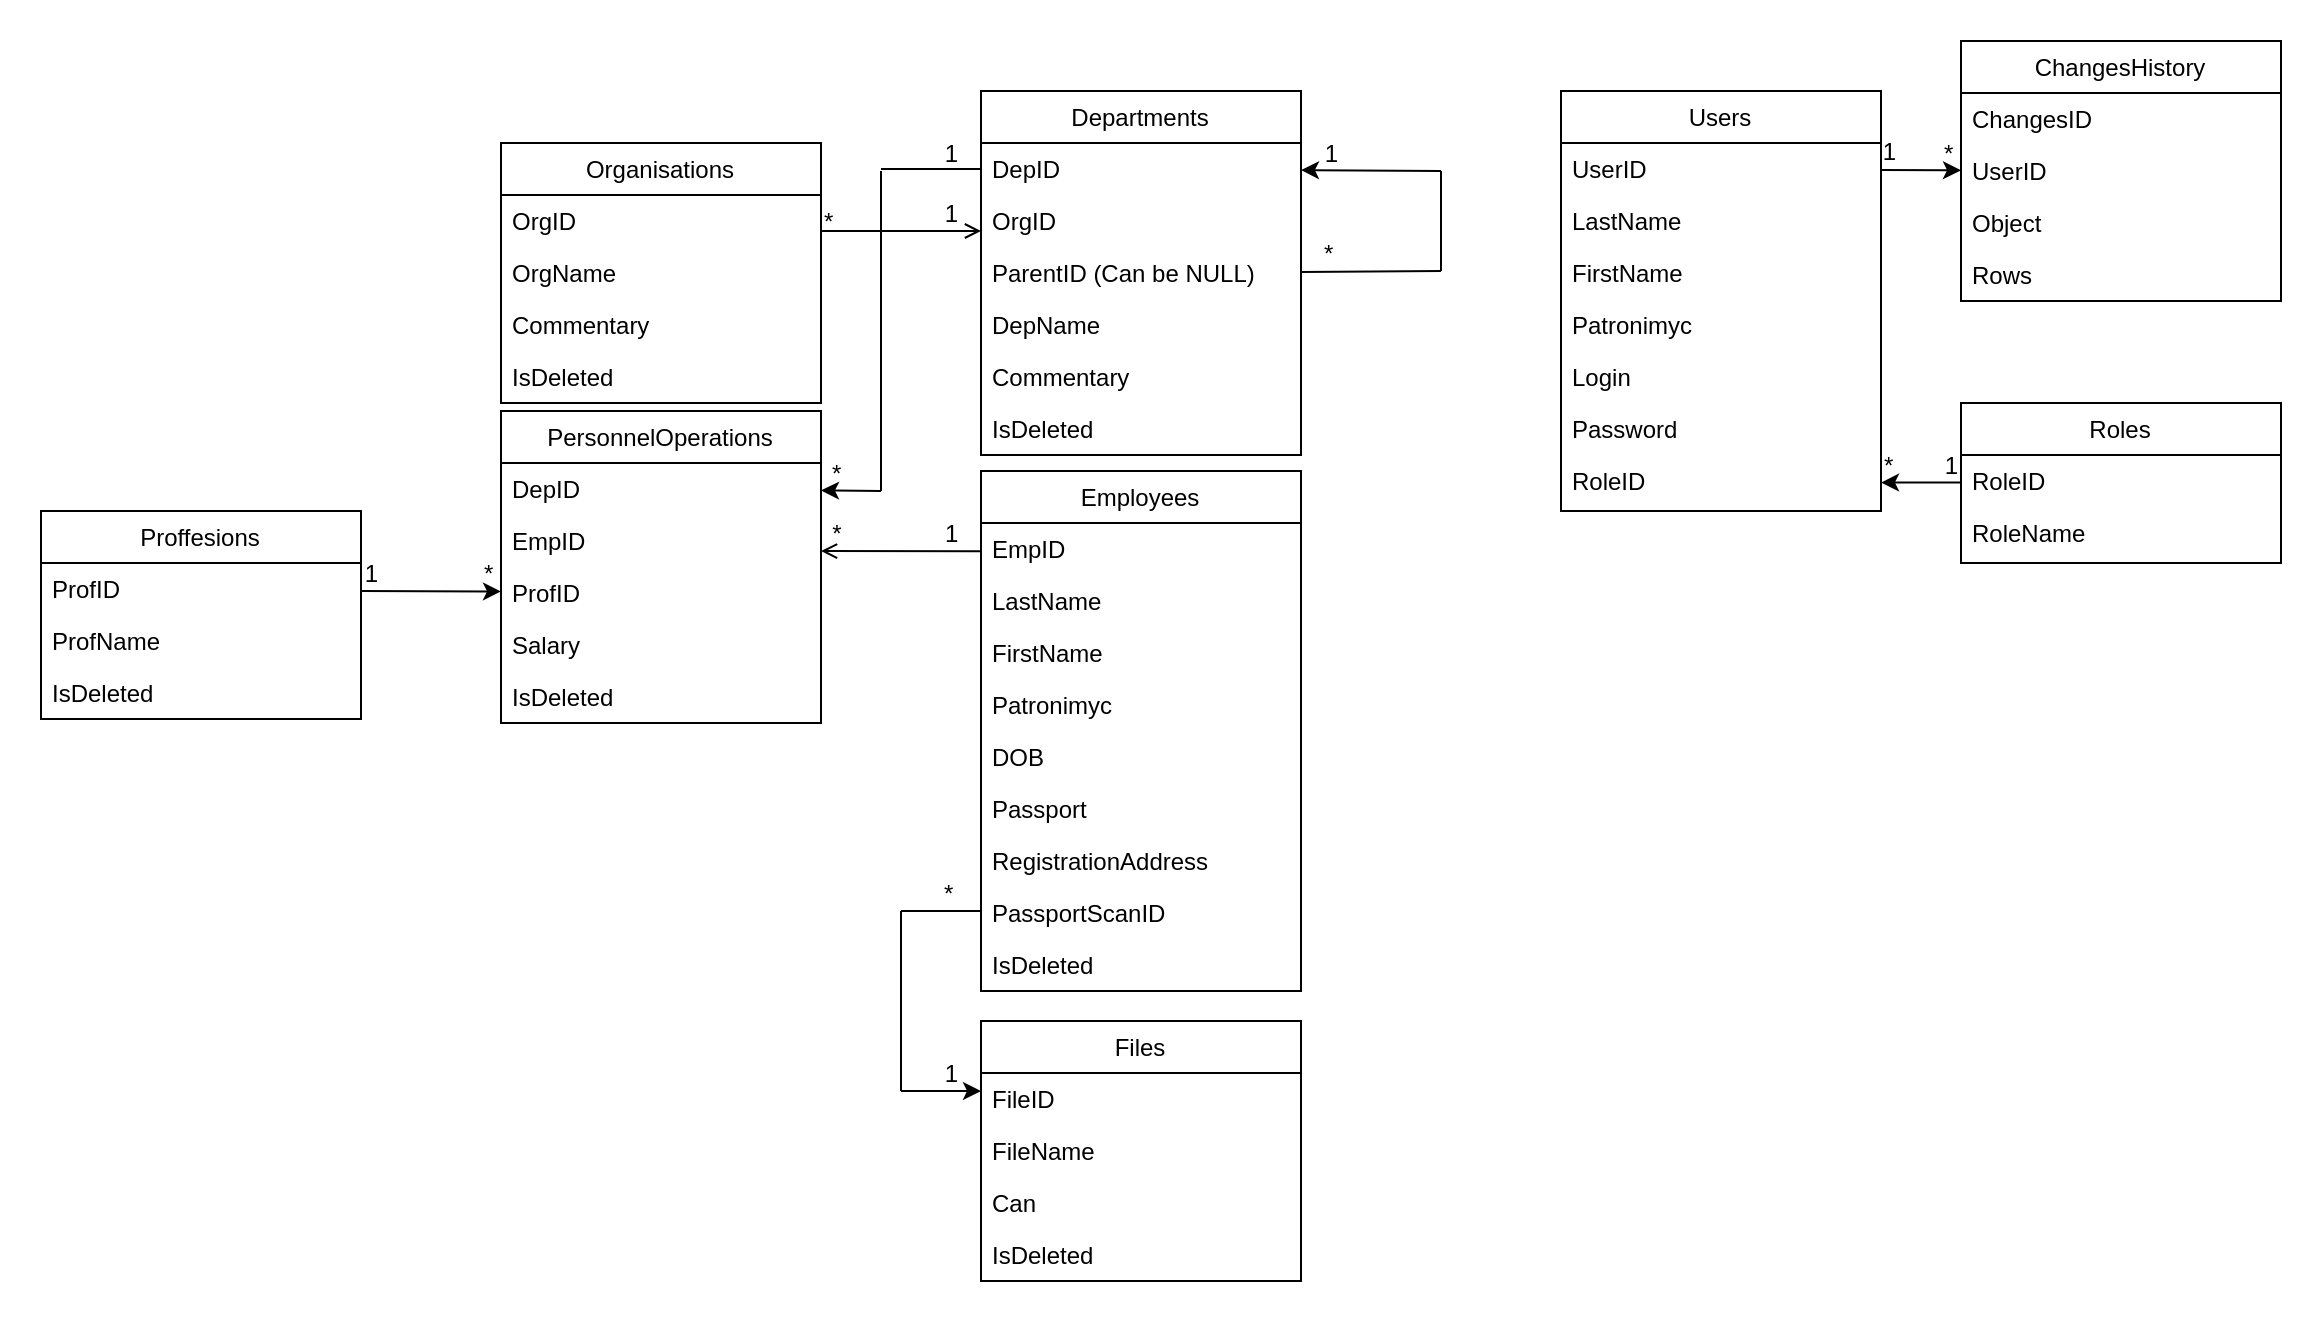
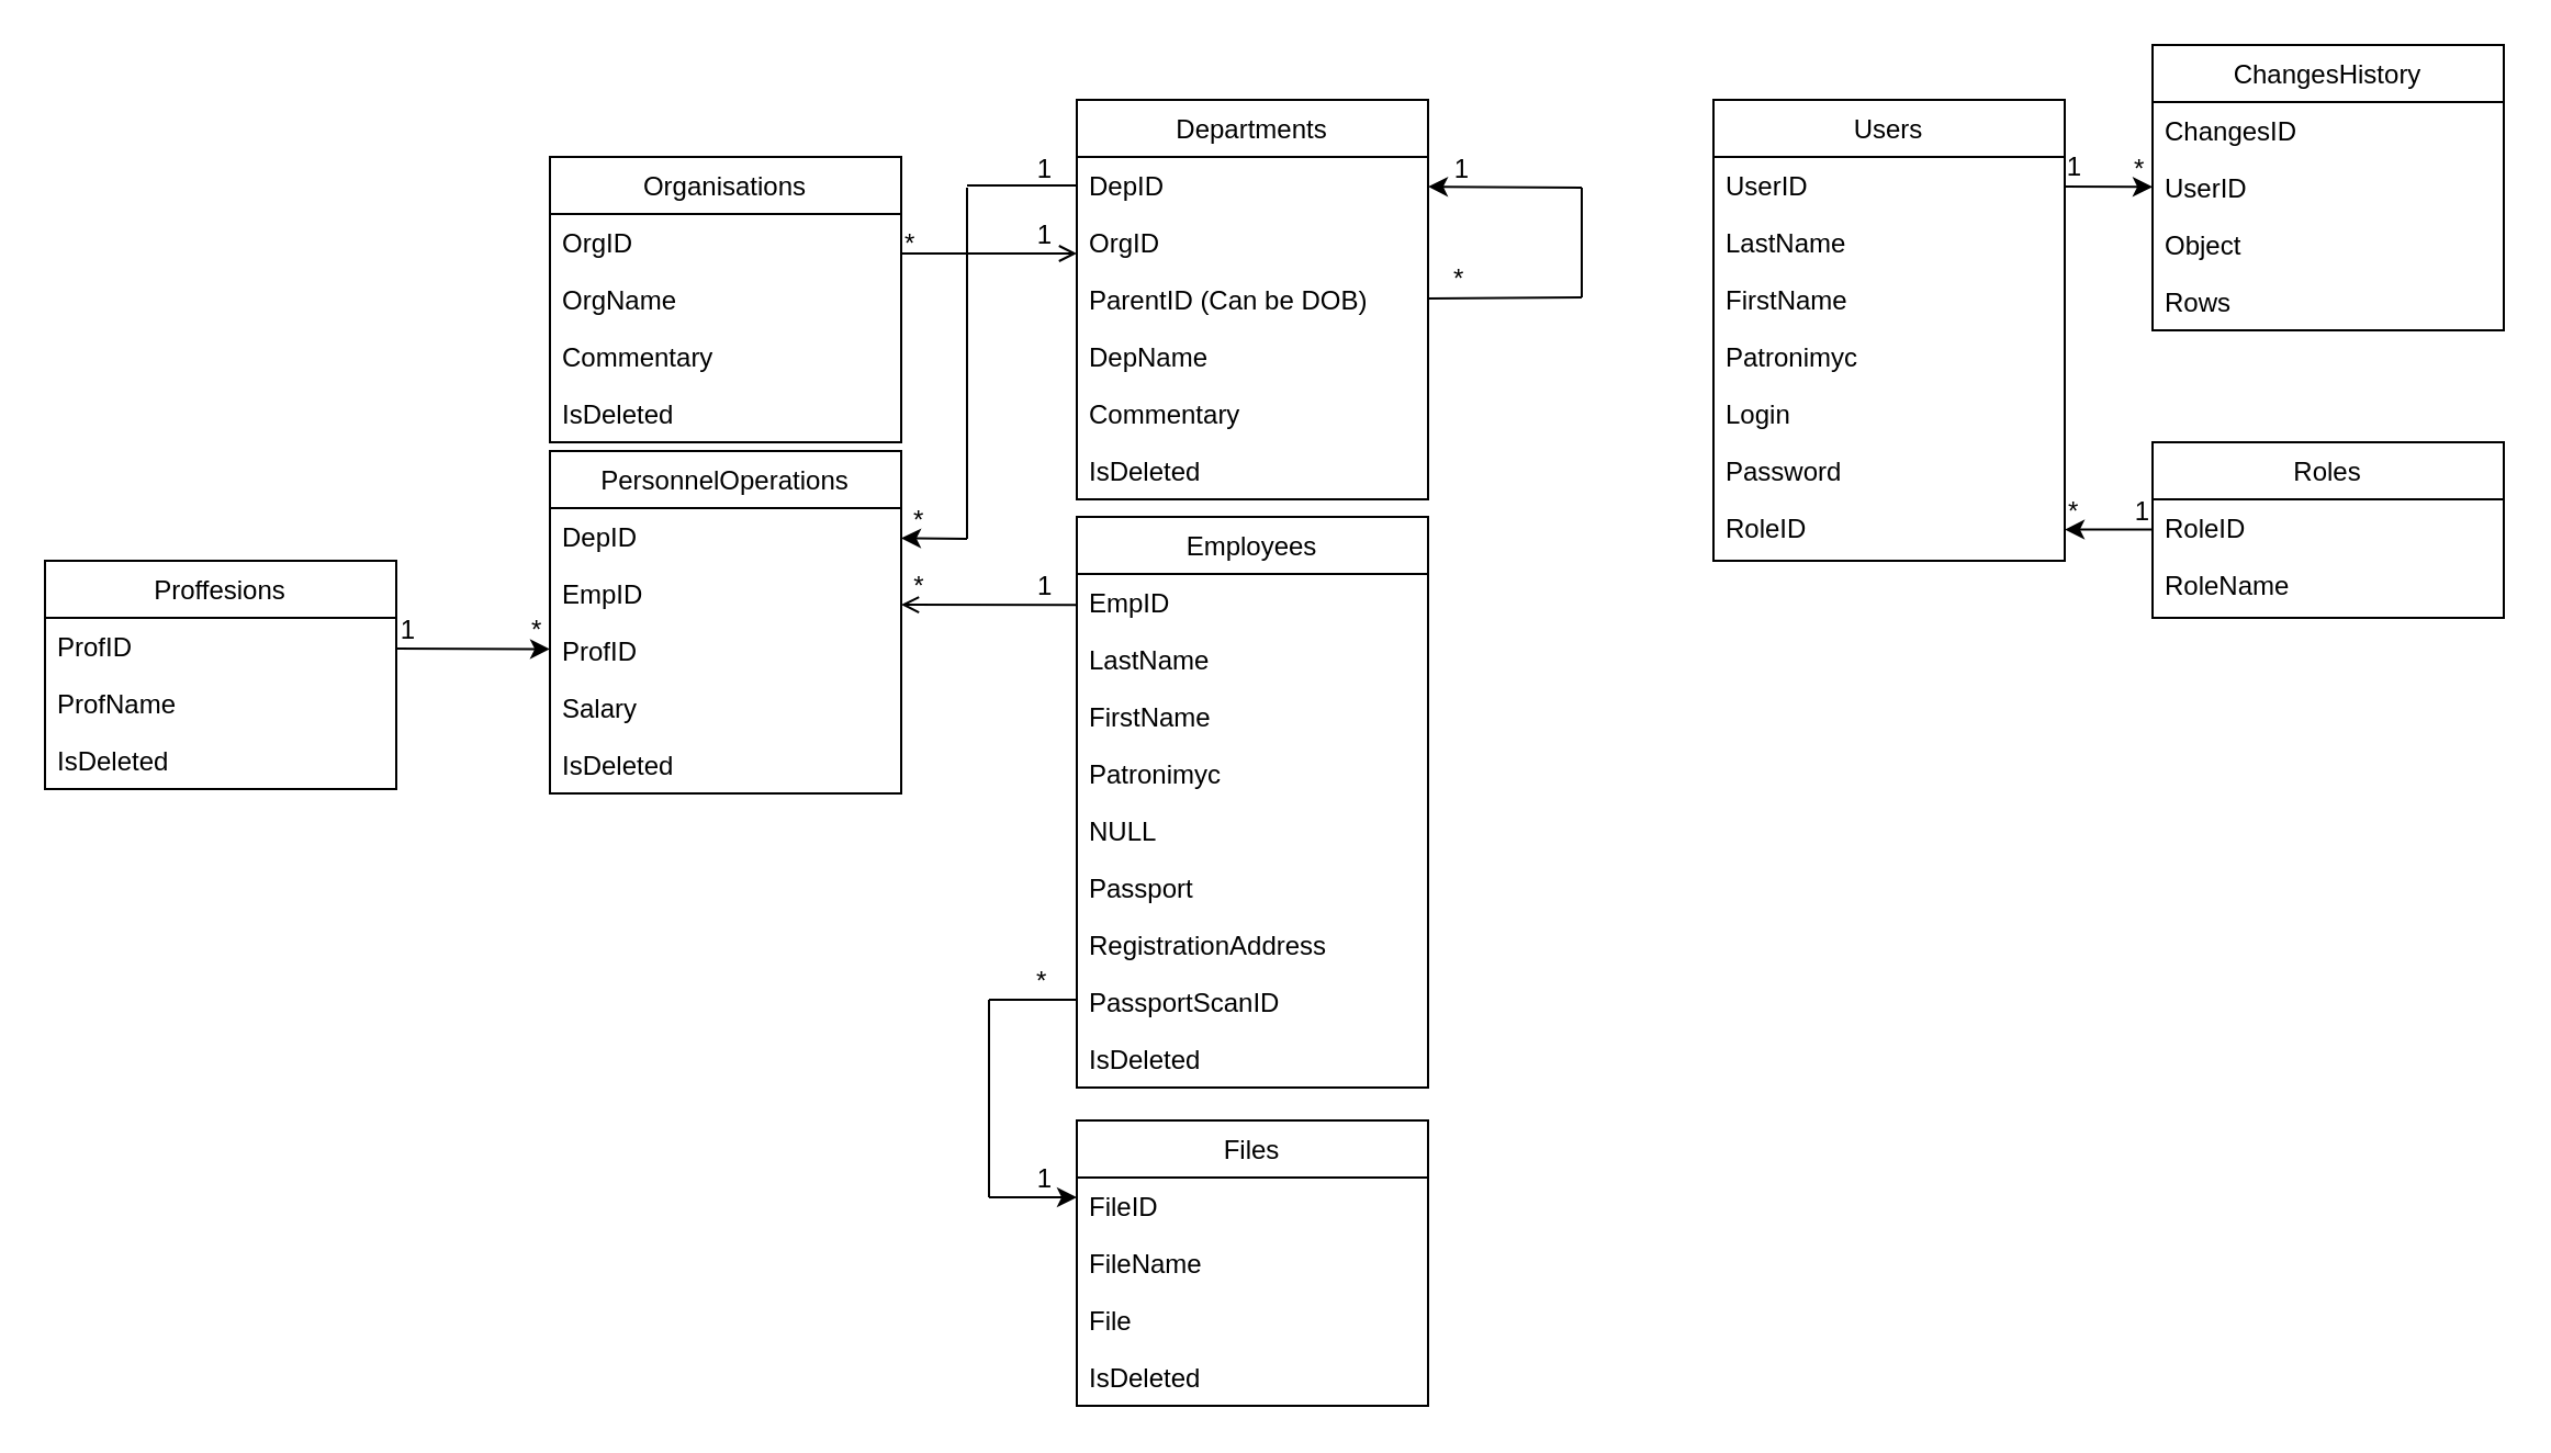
- <mxCell id="10" value="ParentID (Can be NULL)" style="text;align=left;verticalAlign=top;spacingLeft=4;spacingRight=4;overflow=hidden;rotatable=0;points=[[0,0.5],[1,0.5]];portConstraint=eastwest;rounded=0;shadow=0;html=0;" parent="7" vertex="1"><mxGeometry y="78" width="160" height="26" as="geometry" /></mxCell>
+ <mxCell id="10" value="ParentID (Can be DOB)" style="text;align=left;verticalAlign=top;spacingLeft=4;spacingRight=4;overflow=hidden;rotatable=0;points=[[0,0.5],[1,0.5]];portConstraint=eastwest;rounded=0;shadow=0;html=0;" parent="7" vertex="1"><mxGeometry y="78" width="160" height="26" as="geometry" /></mxCell>
- <mxCell id="31" value="DOB" style="text;align=left;verticalAlign=top;spacingLeft=4;spacingRight=4;overflow=hidden;rotatable=0;points=[[0,0.5],[1,0.5]];portConstraint=eastwest;rounded=0;shadow=0;html=0;" parent="26" vertex="1"><mxGeometry y="130" width="160" height="26" as="geometry" /></mxCell>
+ <mxCell id="31" value="NULL" style="text;align=left;verticalAlign=top;spacingLeft=4;spacingRight=4;overflow=hidden;rotatable=0;points=[[0,0.5],[1,0.5]];portConstraint=eastwest;rounded=0;shadow=0;html=0;" parent="26" vertex="1"><mxGeometry y="130" width="160" height="26" as="geometry" /></mxCell>
- <mxCell id="39" value="Can" style="text;align=left;verticalAlign=top;spacingLeft=4;spacingRight=4;overflow=hidden;rotatable=0;points=[[0,0.5],[1,0.5]];portConstraint=eastwest;rounded=0;shadow=0;html=0;" parent="36" vertex="1"><mxGeometry y="78" width="160" height="26" as="geometry" /></mxCell>
+ <mxCell id="39" value="File" style="text;align=left;verticalAlign=top;spacingLeft=4;spacingRight=4;overflow=hidden;rotatable=0;points=[[0,0.5],[1,0.5]];portConstraint=eastwest;rounded=0;shadow=0;html=0;" parent="36" vertex="1"><mxGeometry y="78" width="160" height="26" as="geometry" /></mxCell>
